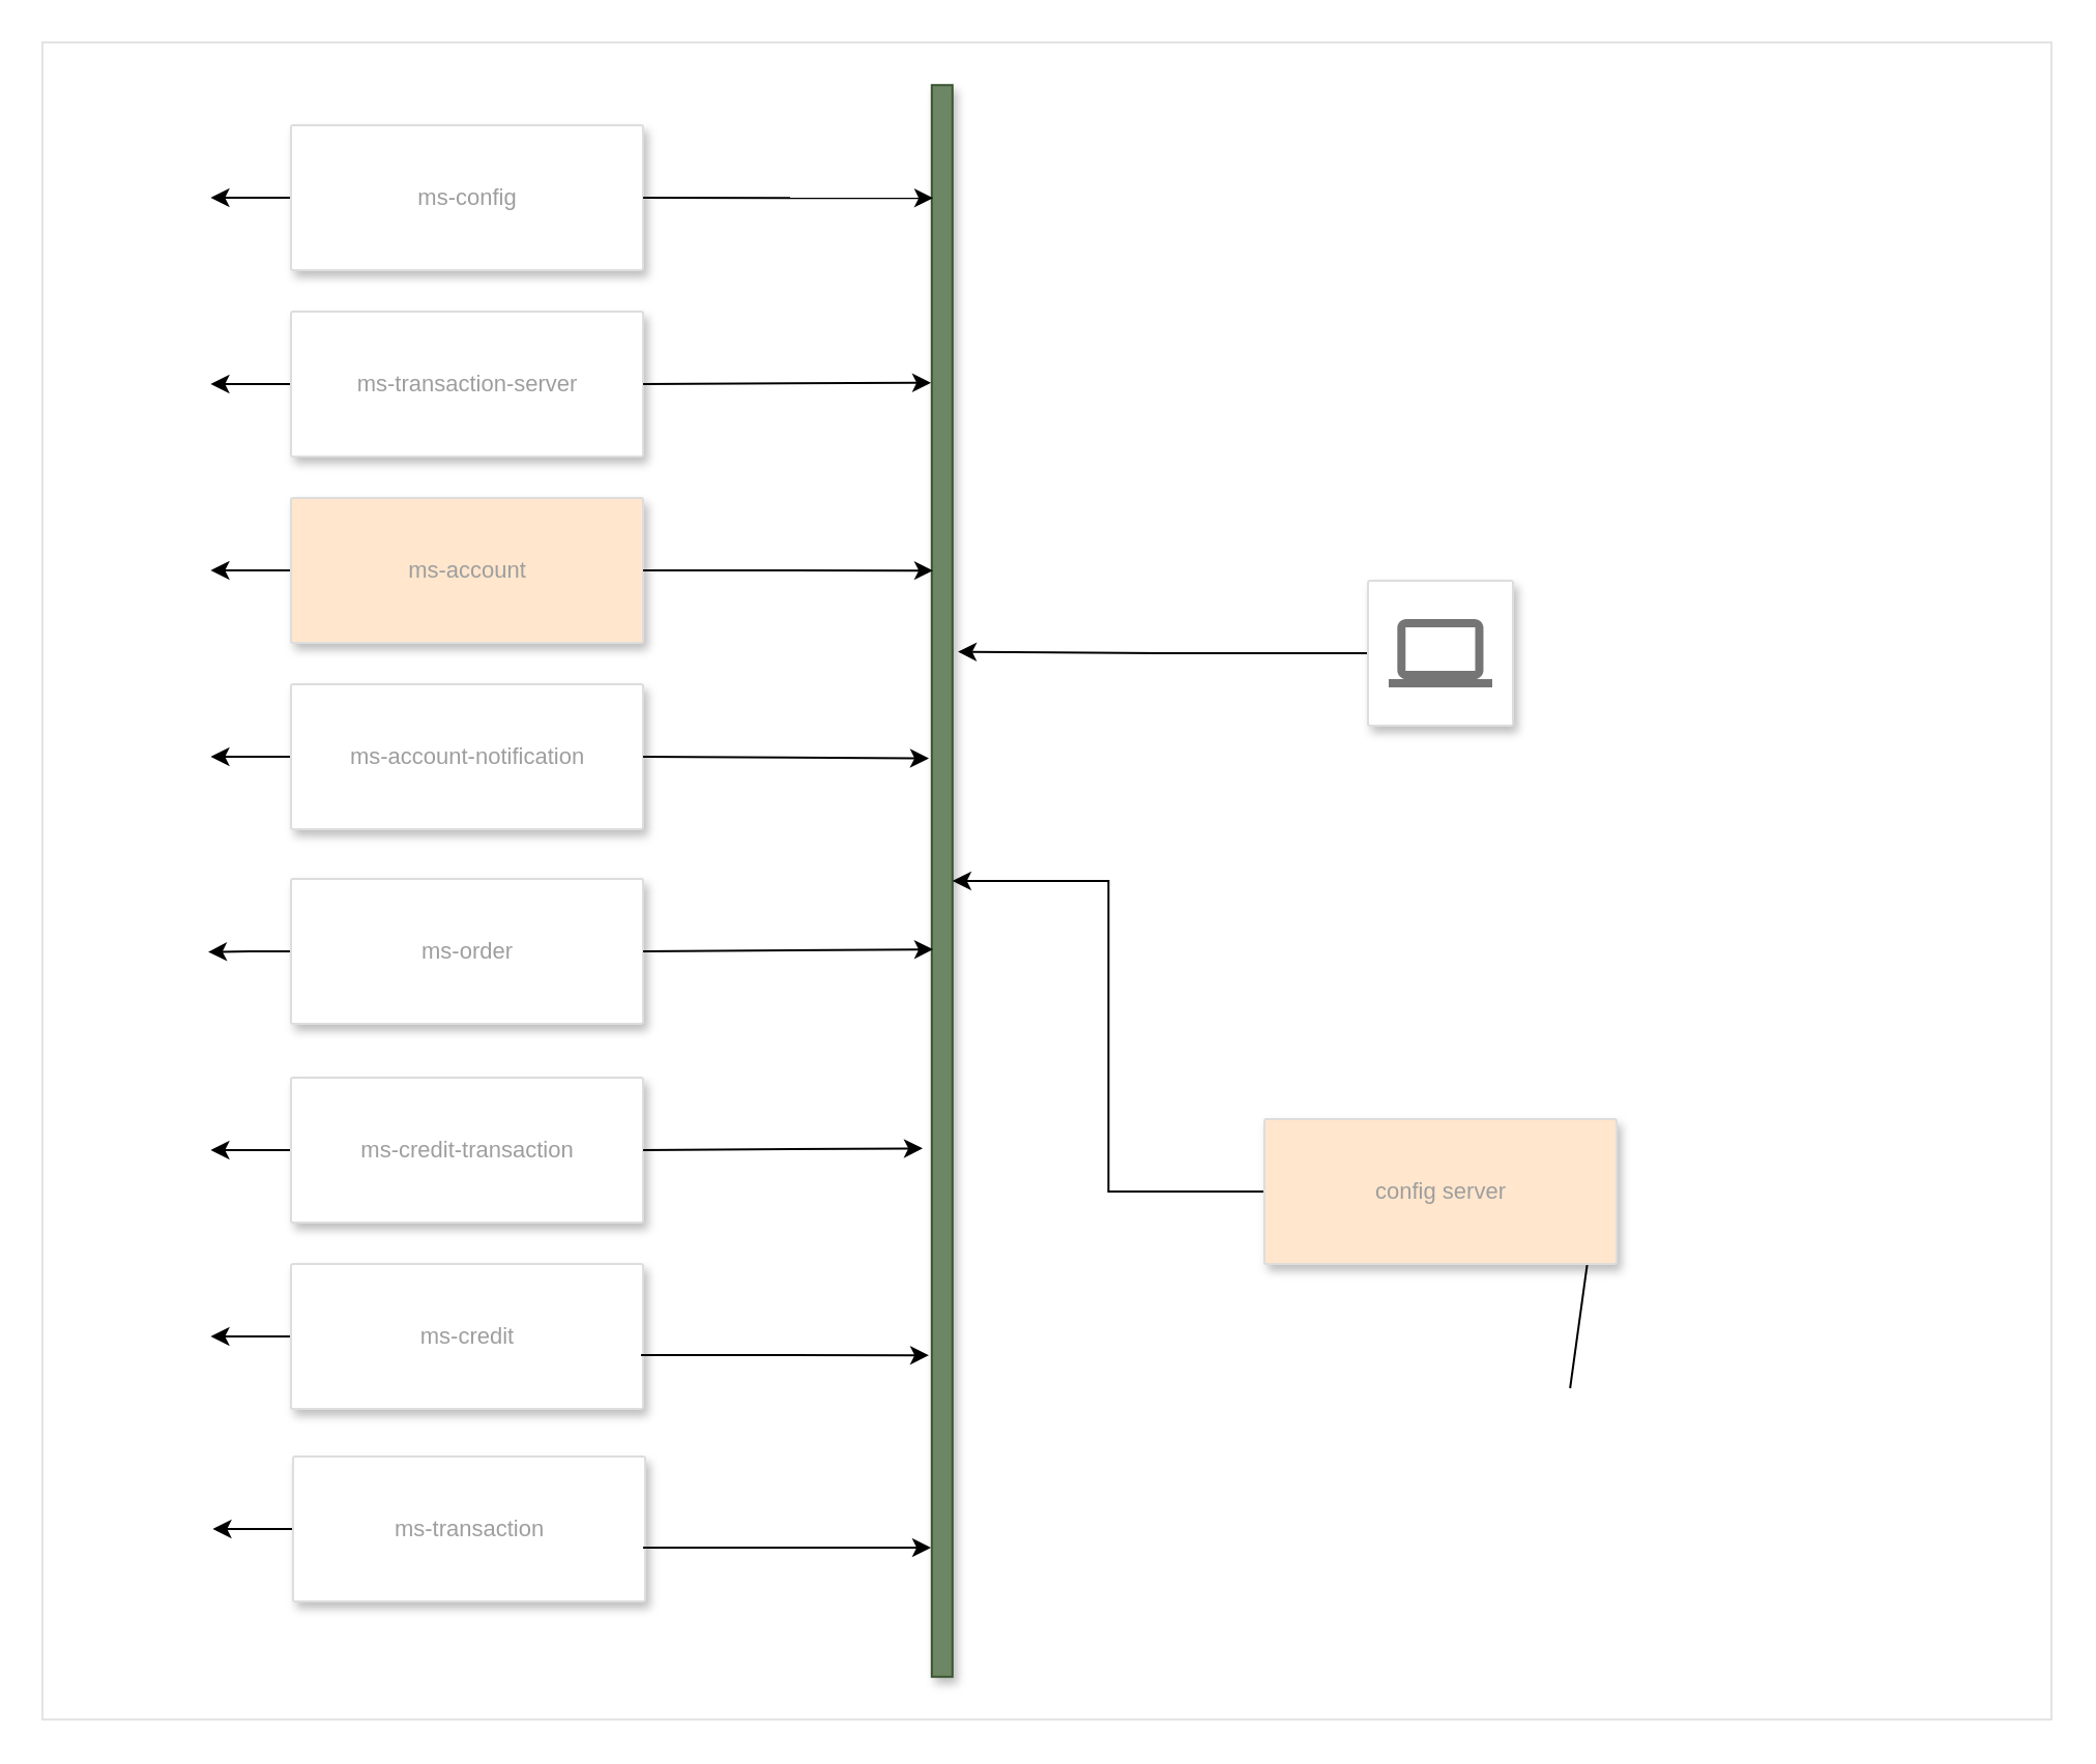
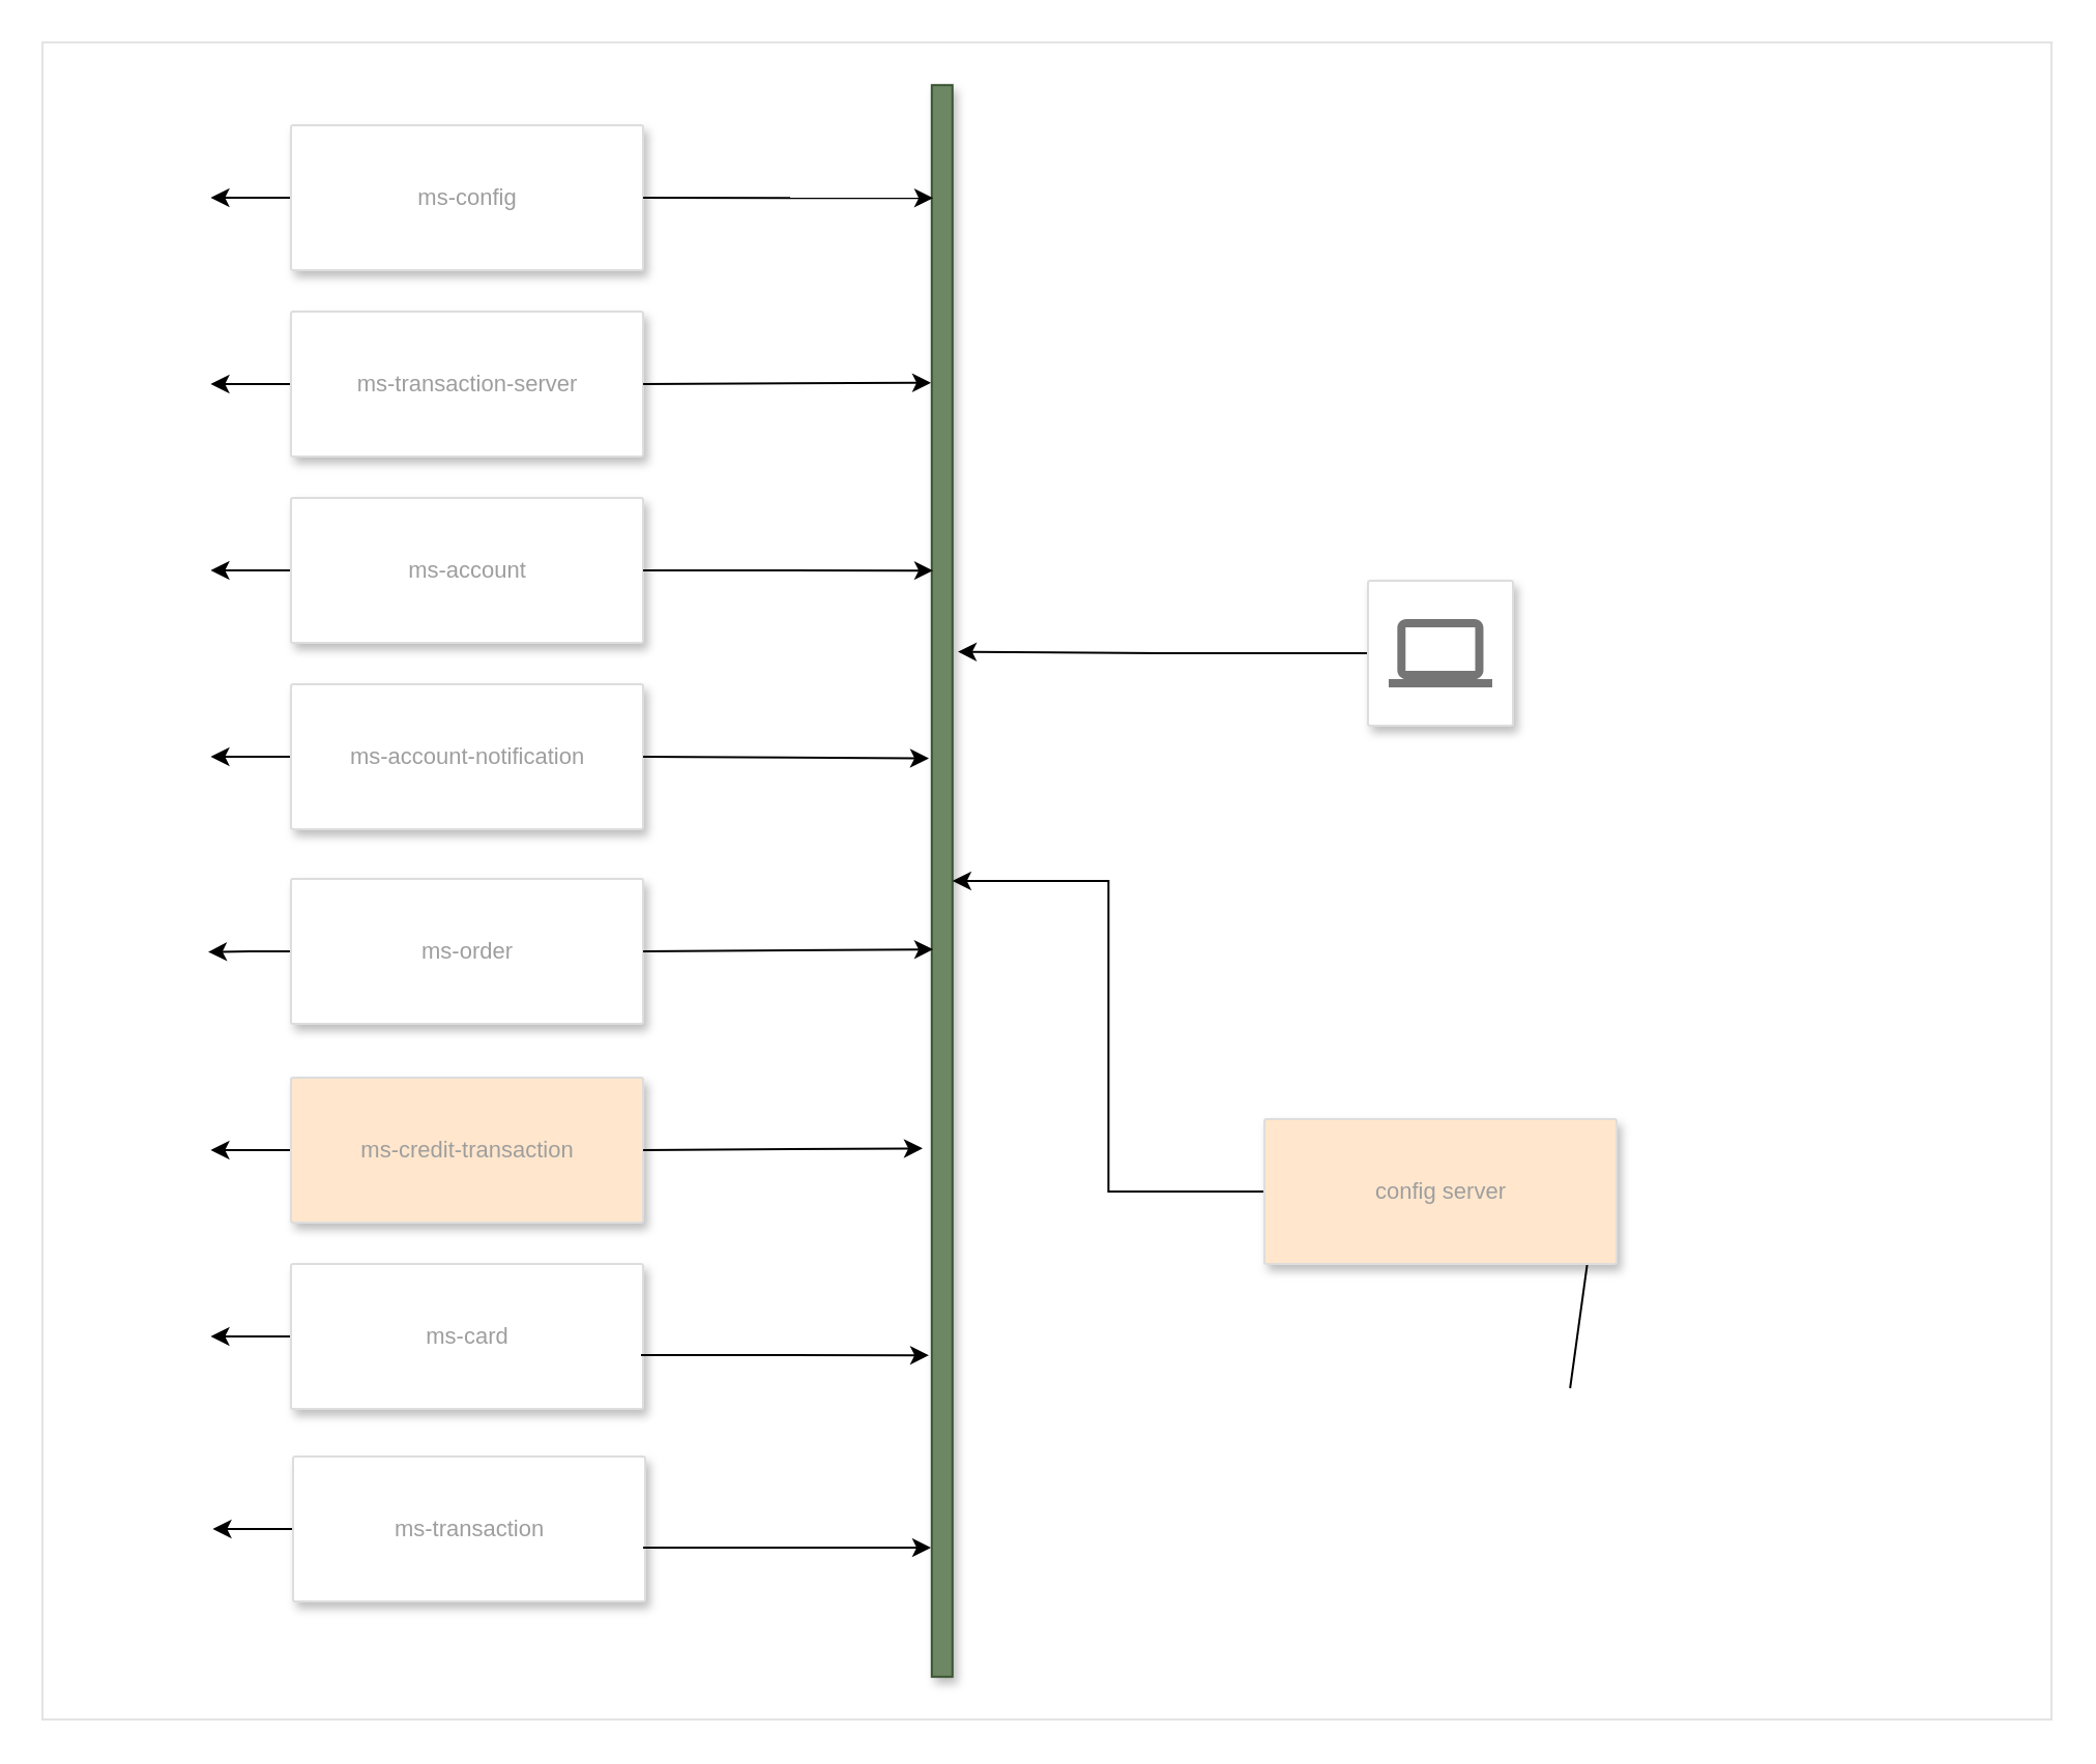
- <mxCell id="13" value="ms-account" style="strokeColor=#dddddd;fillColor=#ffe6cc;shadow=1;strokeWidth=1;rounded=1;absoluteArcSize=1;arcSize=2;fontSize=11;fontColor=#9E9E9E;align=center;html=1;" parent="1" vertex="1"><mxGeometry x="140" y="240" width="170" height="70" as="geometry" /></mxCell>
+ <mxCell id="13" value="ms-account" style="strokeColor=#dddddd;fillColor=#ffffff;shadow=1;strokeWidth=1;rounded=1;absoluteArcSize=1;arcSize=2;fontSize=11;fontColor=#9E9E9E;align=center;html=1;" parent="1" vertex="1"><mxGeometry x="140" y="240" width="170" height="70" as="geometry" /></mxCell>
- <mxCell id="33" value="ms-credit-transaction" style="strokeColor=#dddddd;fillColor=#ffffff;shadow=1;strokeWidth=1;rounded=1;absoluteArcSize=1;arcSize=2;fontSize=11;fontColor=#9E9E9E;align=center;html=1;" parent="1" vertex="1"><mxGeometry x="140" y="520" width="170" height="70" as="geometry" /></mxCell>
+ <mxCell id="33" value="ms-credit-transaction" style="strokeColor=#dddddd;fillColor=#ffe6cc;shadow=1;strokeWidth=1;rounded=1;absoluteArcSize=1;arcSize=2;fontSize=11;fontColor=#9E9E9E;align=center;html=1;" parent="1" vertex="1"><mxGeometry x="140" y="520" width="170" height="70" as="geometry" /></mxCell>
- <mxCell id="37" value="ms-credit" style="strokeColor=#dddddd;fillColor=#ffffff;shadow=1;strokeWidth=1;rounded=1;absoluteArcSize=1;arcSize=2;fontSize=11;fontColor=#9E9E9E;align=center;html=1;" parent="1" vertex="1"><mxGeometry x="140" y="610" width="170" height="70" as="geometry" /></mxCell>
+ <mxCell id="37" value="ms-card" style="strokeColor=#dddddd;fillColor=#ffffff;shadow=1;strokeWidth=1;rounded=1;absoluteArcSize=1;arcSize=2;fontSize=11;fontColor=#9E9E9E;align=center;html=1;" parent="1" vertex="1"><mxGeometry x="140" y="610" width="170" height="70" as="geometry" /></mxCell>
